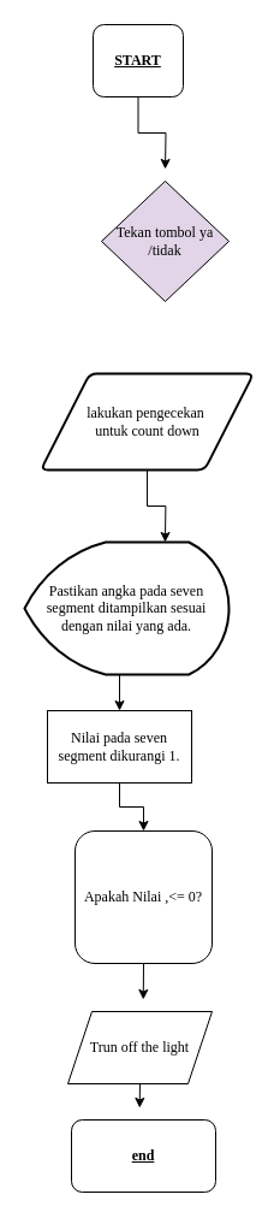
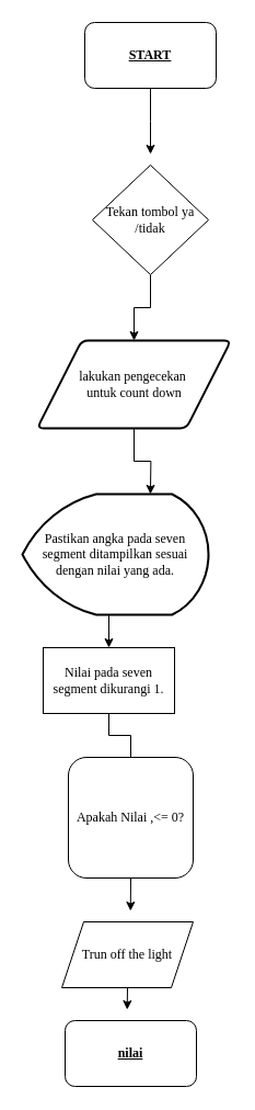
- <mxCell id="3" value="&lt;b&gt;&lt;font face=&quot;Times New Roman&quot;&gt;START&lt;/font&gt;&lt;/b&gt;" style="rounded=1;whiteSpace=wrap;html=1;fontStyle=4;fontFamily=Verdana;" vertex="1" parent="1"><mxGeometry x="77" y="20" width="75" height="60" as="geometry" /></mxCell>
+ <mxCell id="3" value="&lt;b&gt;&lt;font face=&quot;Times New Roman&quot;&gt;START&lt;/font&gt;&lt;/b&gt;" style="rounded=1;whiteSpace=wrap;html=1;fontStyle=4;fontFamily=Verdana;" vertex="1" parent="1"><mxGeometry x="77" y="20" width="120" height="60" as="geometry" /></mxCell>
- <mxCell id="12" value="&lt;font face=&quot;Times New Roman&quot;&gt;Tekan tombol ya&lt;/font&gt;&lt;div&gt;&lt;font face=&quot;uAmAoaMBCqUo8m1kP6wt&quot;&gt;/tidak&lt;/font&gt;&lt;/div&gt;" style="rhombus;whiteSpace=wrap;html=1;fillColor=#e1d5e7;" vertex="1" parent="1"><mxGeometry x="84" y="150" width="106" height="100" as="geometry" /></mxCell>
+ <mxCell id="12" value="&lt;font face=&quot;Times New Roman&quot;&gt;Tekan tombol ya&lt;/font&gt;&lt;div&gt;&lt;font face=&quot;uAmAoaMBCqUo8m1kP6wt&quot;&gt;/tidak&lt;/font&gt;&lt;/div&gt;" style="rhombus;whiteSpace=wrap;html=1;" vertex="1" parent="1"><mxGeometry x="84" y="150" width="106" height="100" as="geometry" /></mxCell>
+ <mxCell id="11" style="edgeStyle=orthogonalEdgeStyle;rounded=0;orthogonalLoop=1;jettySize=auto;html=1;exitX=0.5;exitY=1;exitDx=0;exitDy=0;entryX=0.5;entryY=0;entryDx=0;entryDy=0;" edge="1" parent="1" source="12" target="14"><mxGeometry relative="1" as="geometry" /></mxCell>
- <mxCell id="6" style="edgeStyle=orthogonalEdgeStyle;rounded=0;orthogonalLoop=1;jettySize=auto;html=1;exitX=0.5;exitY=1;exitDx=0;exitDy=0;entryX=0.5;entryY=0;entryDx=0;entryDy=0;" edge="1" parent="1" source="7" target="5"><mxGeometry relative="1" as="geometry" /></mxCell>
+ <mxCell id="6" style="edgeStyle=orthogonalEdgeStyle;rounded=0;orthogonalLoop=1;jettySize=auto;html=1;exitX=0.5;exitY=1;exitDx=0;exitDy=0;entryX=0.5;entryY=0;entryDx=0;entryDy=0;endArrow=none;" edge="1" parent="1" source="7" target="5"><mxGeometry relative="1" as="geometry" /></mxCell>
- <mxCell id="8" value="&lt;b&gt;&lt;font face=&quot;Times New Roman&quot;&gt;end&lt;/font&gt;&lt;/b&gt;" style="rounded=1;whiteSpace=wrap;html=1;fontStyle=4;fontFamily=Verdana;" vertex="1" parent="1"><mxGeometry x="59" y="930" width="120" height="60" as="geometry" /></mxCell>
+ <mxCell id="8" value="&lt;b&gt;&lt;font face=&quot;Times New Roman&quot;&gt;nilai&lt;/font&gt;&lt;/b&gt;" style="rounded=1;whiteSpace=wrap;html=1;fontStyle=4;fontFamily=Verdana;" vertex="1" parent="1"><mxGeometry x="59" y="930" width="120" height="60" as="geometry" /></mxCell>
